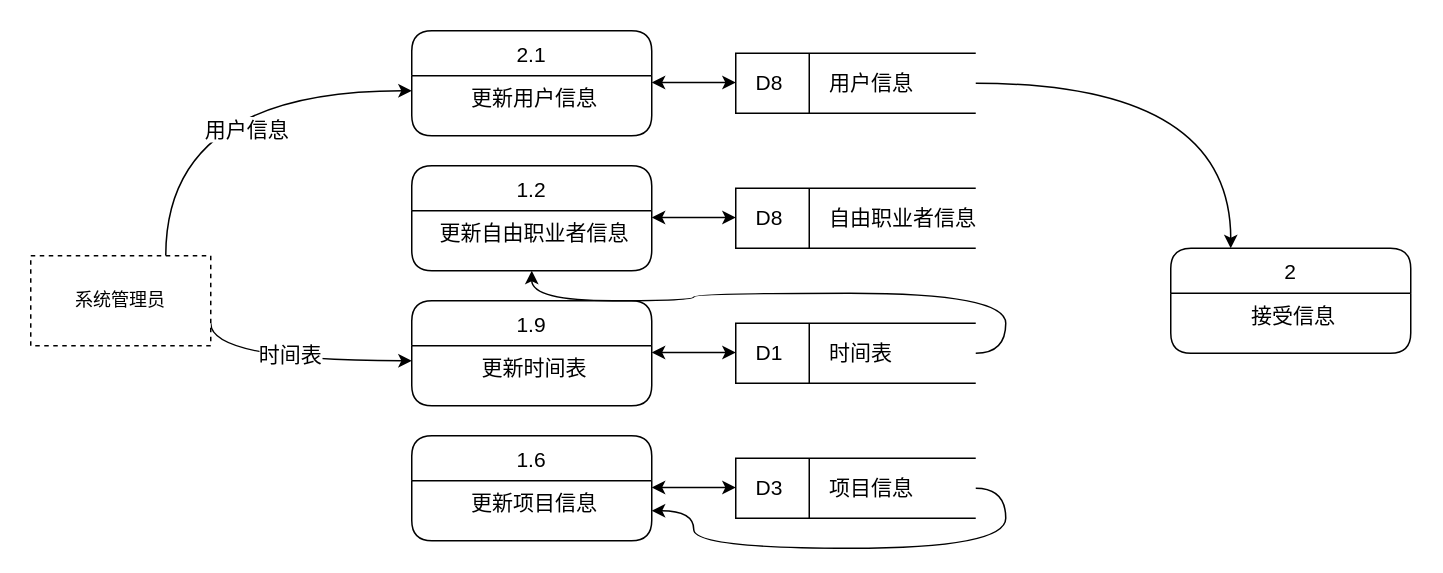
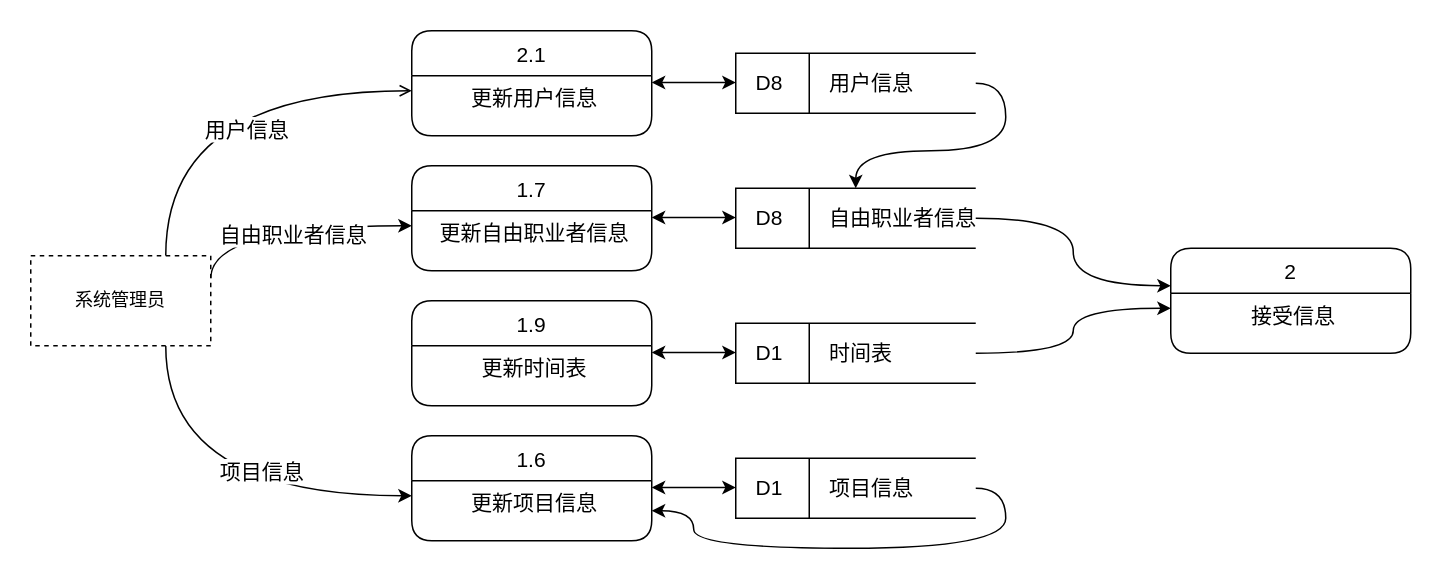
- <mxCell id="2" style="edgeStyle=orthogonalEdgeStyle;curved=1;rounded=0;orthogonalLoop=1;jettySize=auto;html=1;exitX=0.75;exitY=0;exitDx=0;exitDy=0;entryX=0;entryY=0.25;entryDx=0;entryDy=0;fontSize=14;" edge="1" parent="1" source="10" target="12"><mxGeometry relative="1" as="geometry" /></mxCell>
+ <mxCell id="2" style="edgeStyle=orthogonalEdgeStyle;curved=1;rounded=0;orthogonalLoop=1;jettySize=auto;html=1;exitX=0.75;exitY=0;exitDx=0;exitDy=0;entryX=0;entryY=0.25;entryDx=0;entryDy=0;fontSize=14;endArrow=open;" edge="1" parent="1" source="10" target="12"><mxGeometry relative="1" as="geometry" /></mxCell>
- <mxCell id="28" style="edgeStyle=orthogonalEdgeStyle;rounded=0;orthogonalLoop=1;jettySize=auto;html=1;exitX=1;exitY=0.5;exitDx=0;exitDy=0;exitPerimeter=0;entryX=0.25;entryY=0;entryDx=0;entryDy=0;startArrow=none;startFill=0;endArrow=classic;endFill=1;fontSize=14;curved=1;" edge="1" parent="1" source="29" target="35"><mxGeometry relative="1" as="geometry" /></mxCell>
+ <mxCell id="28" style="edgeStyle=orthogonalEdgeStyle;rounded=0;orthogonalLoop=1;jettySize=auto;html=1;exitX=1;exitY=0.5;exitDx=0;exitDy=0;exitPerimeter=0;startArrow=none;startFill=0;endArrow=classic;endFill=1;fontSize=14;curved=1;" edge="1" parent="1" source="29" target="20"><mxGeometry relative="1" as="geometry" /></mxCell>
- <mxCell id="13" value="1.2" style="swimlane;childLayout=stackLayout;horizontal=1;startSize=30;horizontalStack=0;rounded=1;fontSize=14;fontStyle=0;strokeWidth=1;resizeParent=0;resizeLast=1;shadow=0;dashed=0;align=center;" vertex="1" parent="1"><mxGeometry x="274" y="110" width="160" height="70" as="geometry" /></mxCell>
+ <mxCell id="13" value="1.7" style="swimlane;childLayout=stackLayout;horizontal=1;startSize=30;horizontalStack=0;rounded=1;fontSize=14;fontStyle=0;strokeWidth=1;resizeParent=0;resizeLast=1;shadow=0;dashed=0;align=center;" vertex="1" parent="1"><mxGeometry x="274" y="110" width="160" height="70" as="geometry" /></mxCell>
+ <mxCell id="6" style="edgeStyle=orthogonalEdgeStyle;curved=1;rounded=0;orthogonalLoop=1;jettySize=auto;html=1;exitX=1;exitY=0.25;exitDx=0;exitDy=0;entryX=0;entryY=0.25;entryDx=0;entryDy=0;fontSize=14;" edge="1" parent="1" source="10" target="14"><mxGeometry relative="1" as="geometry"><Array as="points"><mxPoint x="140" y="150" /></Array></mxGeometry></mxCell>
+ <mxCell id="7" value="自由职业者信息" style="edgeLabel;html=1;align=center;verticalAlign=middle;resizable=0;points=[];fontSize=14;" vertex="1" connectable="0" parent="6"><mxGeometry x="0.05" y="-5" relative="1" as="geometry"><mxPoint as="offset" /></mxGeometry></mxCell>
+ <mxCell id="19" style="edgeStyle=orthogonalEdgeStyle;curved=1;rounded=0;orthogonalLoop=1;jettySize=auto;html=1;exitX=1;exitY=0.5;exitDx=0;exitDy=0;exitPerimeter=0;entryX=0;entryY=0.357;entryDx=0;entryDy=0;entryPerimeter=0;startArrow=none;startFill=0;endArrow=classic;endFill=1;fontSize=14;" edge="1" parent="1" source="20" target="35"><mxGeometry relative="1" as="geometry" /></mxCell>
- <mxCell id="22" style="edgeStyle=orthogonalEdgeStyle;curved=1;rounded=0;orthogonalLoop=1;jettySize=auto;html=1;exitX=1;exitY=0.5;exitDx=0;exitDy=0;exitPerimeter=0;startArrow=none;startFill=0;endArrow=classic;endFill=1;fontSize=14;" edge="1" parent="1" source="23" target="14"><mxGeometry relative="1" as="geometry" /></mxCell>
+ <mxCell id="22" style="edgeStyle=orthogonalEdgeStyle;curved=1;rounded=0;orthogonalLoop=1;jettySize=auto;html=1;exitX=1;exitY=0.5;exitDx=0;exitDy=0;exitPerimeter=0;entryX=0;entryY=0.25;entryDx=0;entryDy=0;startArrow=none;startFill=0;endArrow=classic;endFill=1;fontSize=14;" edge="1" parent="1" source="23" target="36"><mxGeometry relative="1" as="geometry" /></mxCell>
- <mxCell id="8" style="edgeStyle=orthogonalEdgeStyle;curved=1;rounded=0;orthogonalLoop=1;jettySize=auto;html=1;exitX=1;exitY=0.75;exitDx=0;exitDy=0;entryX=0;entryY=0.25;entryDx=0;entryDy=0;fontSize=14;" edge="1" parent="1" source="10" target="16"><mxGeometry relative="1" as="geometry"><Array as="points"><mxPoint x="140" y="240" /></Array></mxGeometry></mxCell>
- <mxCell id="9" value="时间表" style="edgeLabel;html=1;align=center;verticalAlign=middle;resizable=0;points=[];fontSize=14;" vertex="1" connectable="0" parent="8"><mxGeometry x="-0.027" y="5" relative="1" as="geometry"><mxPoint as="offset" /></mxGeometry></mxCell>
+ <mxCell id="4" style="edgeStyle=orthogonalEdgeStyle;curved=1;rounded=0;orthogonalLoop=1;jettySize=auto;html=1;exitX=0.75;exitY=1;exitDx=0;exitDy=0;entryX=0;entryY=0.25;entryDx=0;entryDy=0;fontSize=14;" edge="1" parent="1" source="10" target="18"><mxGeometry relative="1" as="geometry" /></mxCell>
+ <mxCell id="5" value="项目信息" style="edgeLabel;html=1;align=center;verticalAlign=middle;resizable=0;points=[];fontSize=14;" vertex="1" connectable="0" parent="4"><mxGeometry x="0.235" y="17" relative="1" as="geometry"><mxPoint as="offset" /></mxGeometry></mxCell>
- <mxCell id="26" value="&amp;nbsp; &amp;nbsp;D3&amp;nbsp; &amp;nbsp; &amp;nbsp; &amp;nbsp; 项目信息" style="strokeWidth=1;html=1;shape=mxgraph.flowchart.annotation_1;align=left;pointerEvents=1;rounded=0;glass=0;comic=0;sketch=0;fontSize=14;" vertex="1" parent="1"><mxGeometry x="490" y="305" width="160" height="40" as="geometry" /></mxCell>
+ <mxCell id="26" value="&amp;nbsp; &amp;nbsp;D1&amp;nbsp; &amp;nbsp; &amp;nbsp; &amp;nbsp; 项目信息" style="strokeWidth=1;html=1;shape=mxgraph.flowchart.annotation_1;align=left;pointerEvents=1;rounded=0;glass=0;comic=0;sketch=0;fontSize=14;" vertex="1" parent="1"><mxGeometry x="490" y="305" width="160" height="40" as="geometry" /></mxCell>
